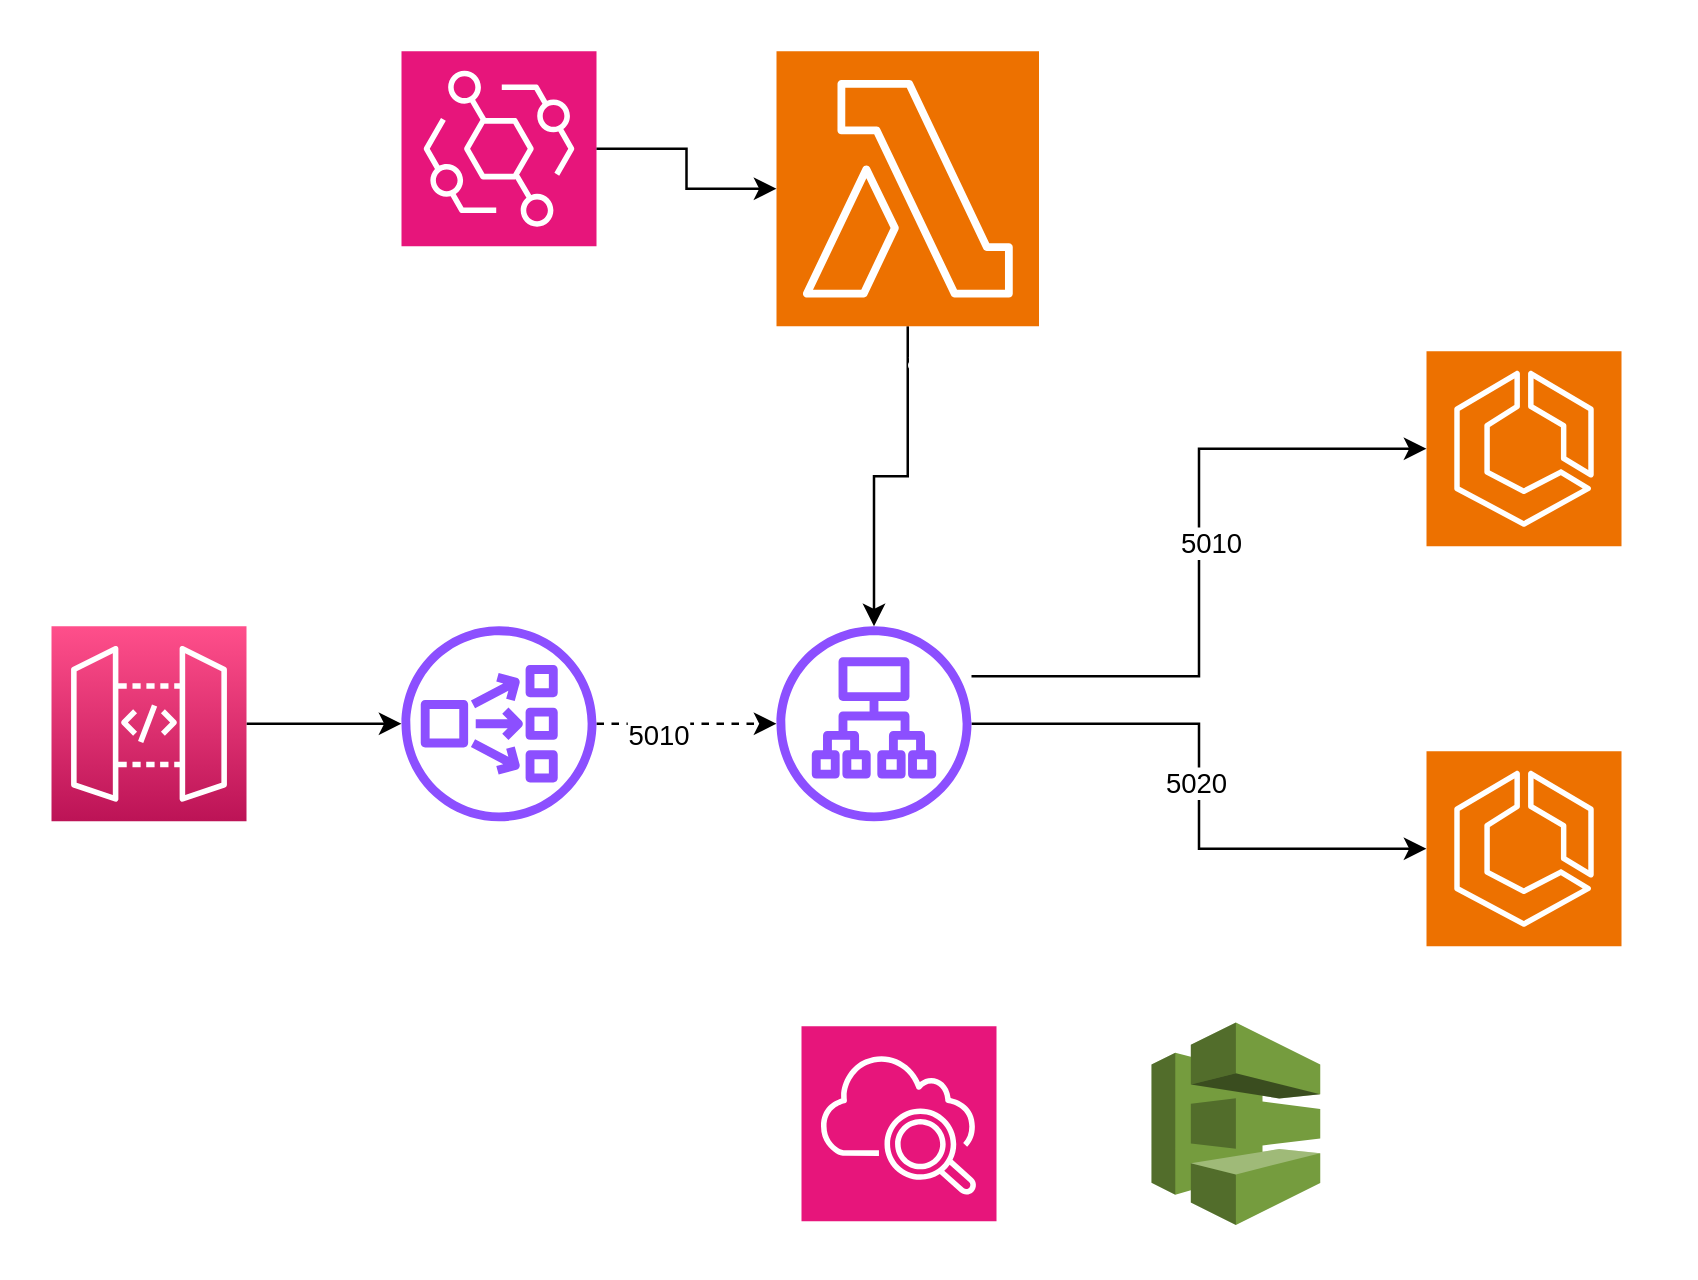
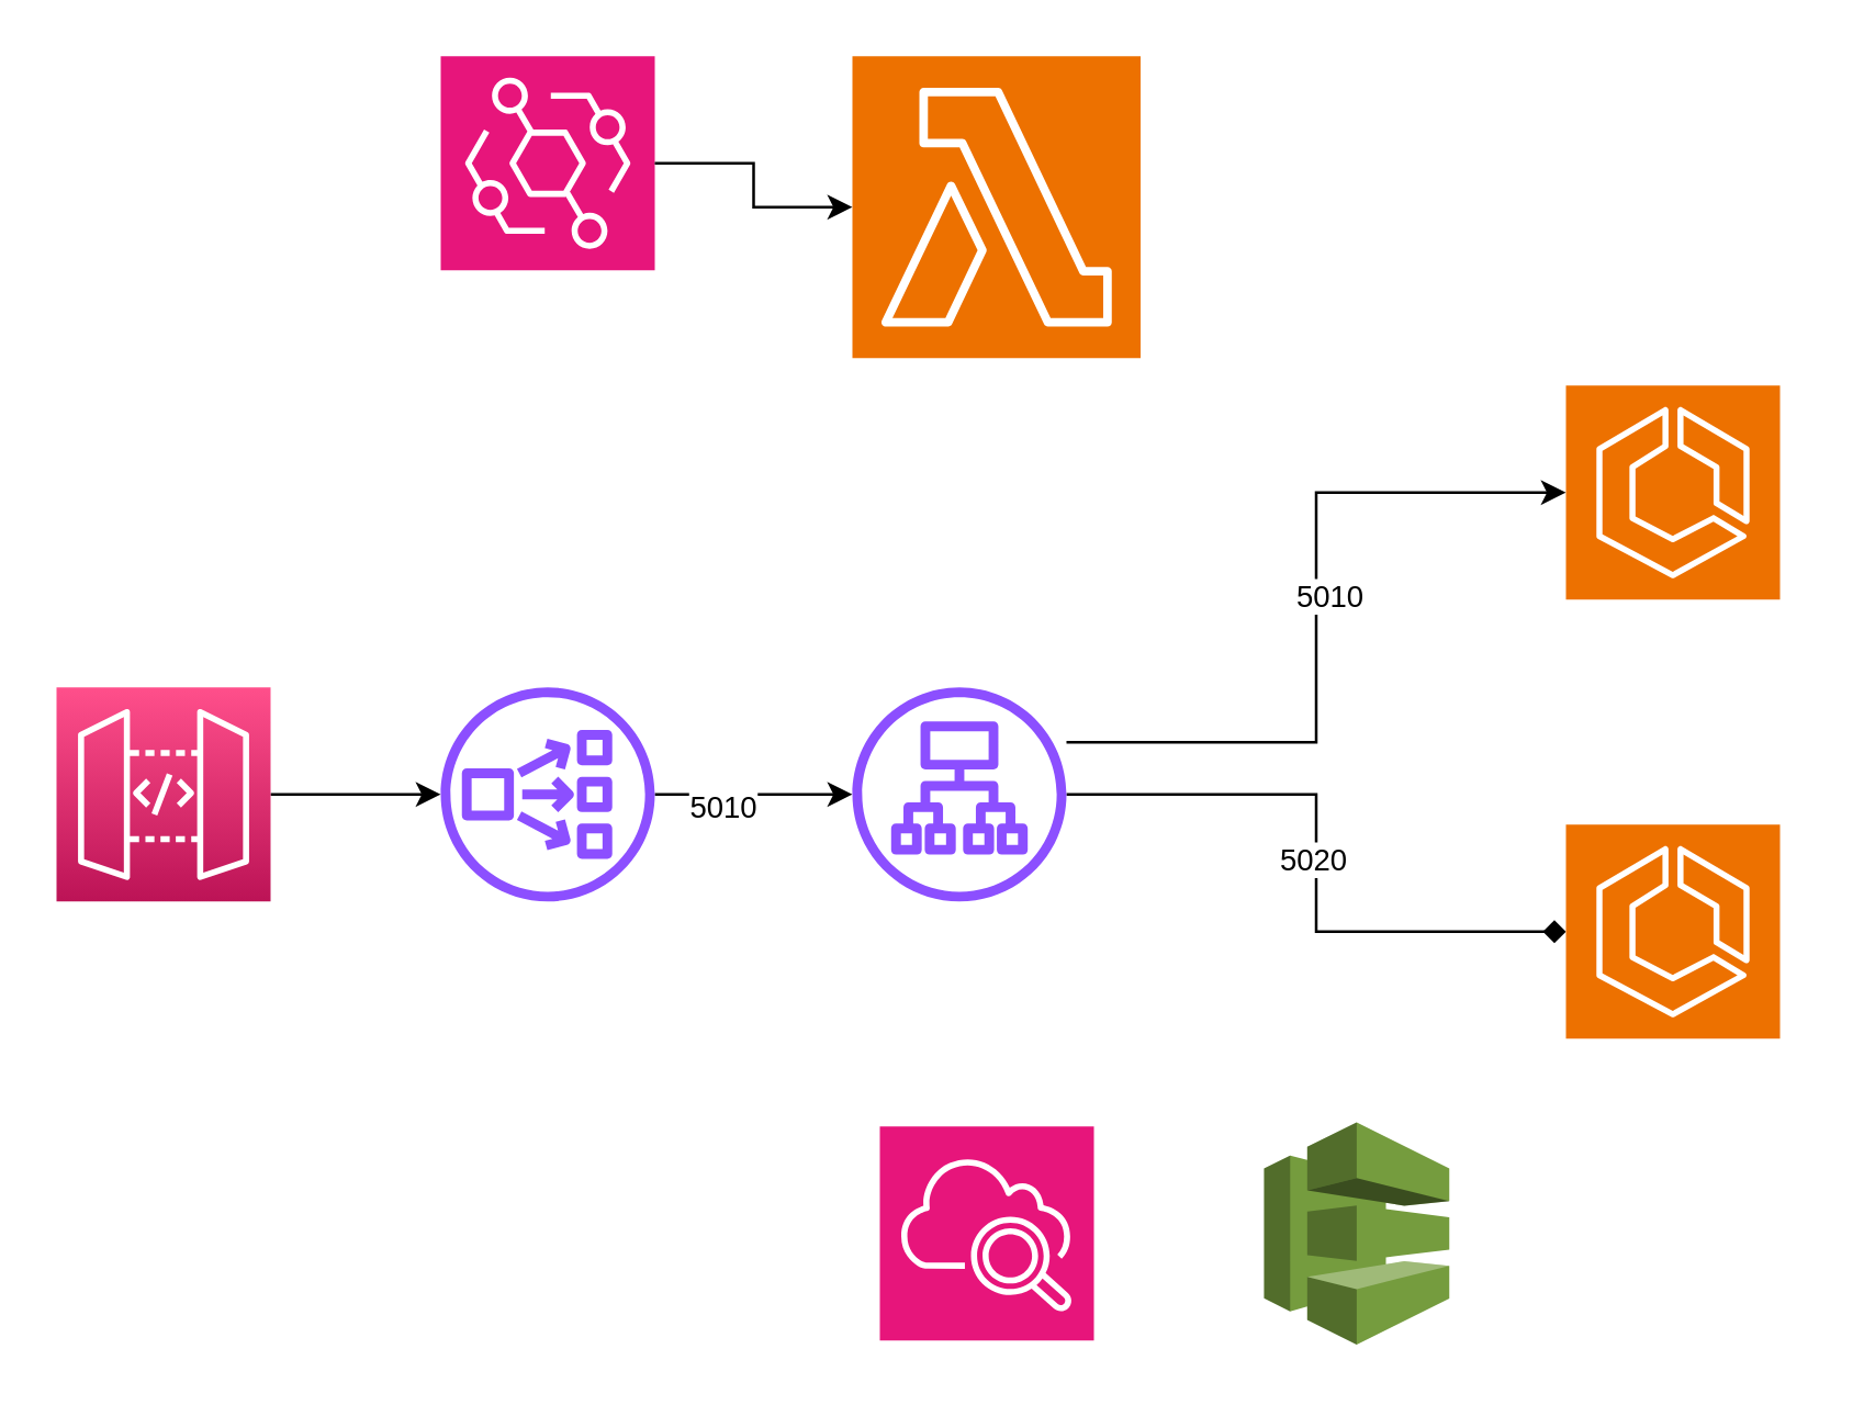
- <mxCell id="12" style="edgeStyle=orthogonalEdgeStyle;rounded=0;orthogonalLoop=1;jettySize=auto;html=1;" edge="1" parent="1" source="13" target="9"><mxGeometry relative="1" as="geometry" /></mxCell>
- <mxCell id="4" style="edgeStyle=orthogonalEdgeStyle;rounded=0;orthogonalLoop=1;jettySize=auto;html=1;dashed=1;" edge="1" parent="1" source="6" target="9"><mxGeometry relative="1" as="geometry" /></mxCell>
+ <mxCell id="4" style="edgeStyle=orthogonalEdgeStyle;rounded=0;orthogonalLoop=1;jettySize=auto;html=1;" edge="1" parent="1" source="6" target="9"><mxGeometry relative="1" as="geometry" /></mxCell>
- <mxCell id="7" style="edgeStyle=orthogonalEdgeStyle;rounded=0;orthogonalLoop=1;jettySize=auto;html=1;" edge="1" parent="1" source="9" target="15"><mxGeometry relative="1" as="geometry" /></mxCell>
+ <mxCell id="7" style="edgeStyle=orthogonalEdgeStyle;rounded=0;orthogonalLoop=1;jettySize=auto;html=1;endArrow=diamond;" edge="1" parent="1" source="9" target="15"><mxGeometry relative="1" as="geometry" /></mxCell>
